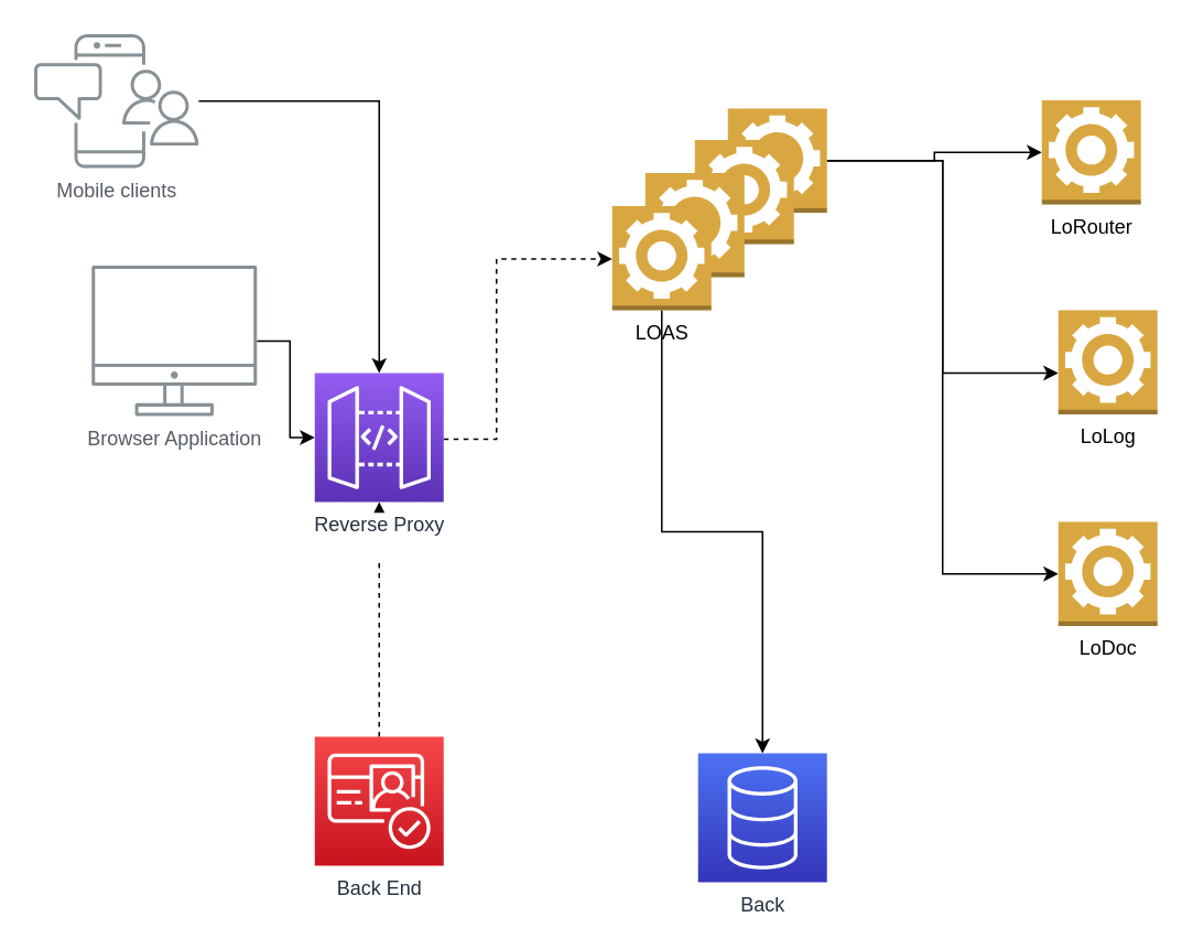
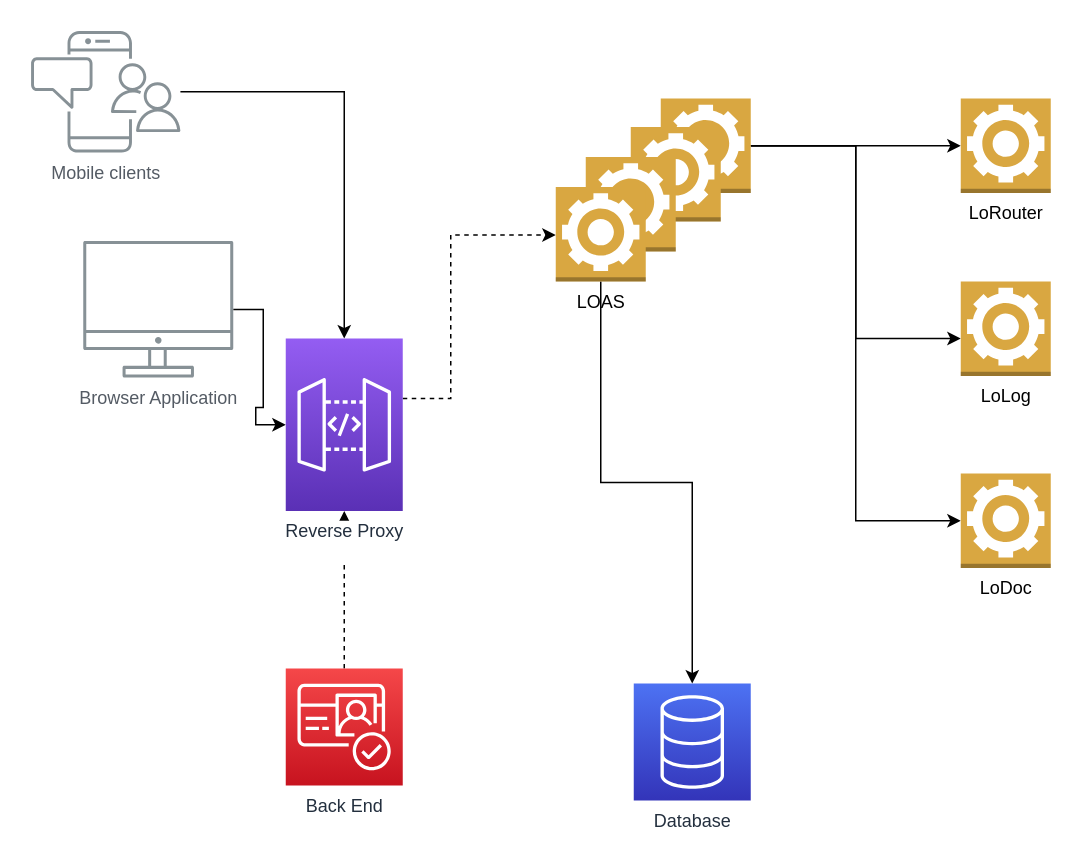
- <mxCell id="19" value="&lt;div&gt;LoRouter&lt;/div&gt;" style="outlineConnect=0;dashed=0;verticalLabelPosition=bottom;verticalAlign=top;align=center;html=1;shape=mxgraph.aws3.worker;fillColor=#D9A741;gradientColor=none;" vertex="1" parent="1"><mxGeometry x="630" y="60" width="60" height="63" as="geometry" /></mxCell>
+ <mxCell id="19" value="&lt;div&gt;LoRouter&lt;/div&gt;" style="outlineConnect=0;dashed=0;verticalLabelPosition=bottom;verticalAlign=top;align=center;html=1;shape=mxgraph.aws3.worker;fillColor=#D9A741;gradientColor=none;" vertex="1" parent="1"><mxGeometry x="640" y="65" width="60" height="63" as="geometry" /></mxCell>
- <mxCell id="9" value="&lt;div&gt;Reverse Proxy&lt;/div&gt;&lt;div&gt;&lt;br&gt;&lt;/div&gt;" style="outlineConnect=0;fontColor=#232F3E;gradientColor=#945DF2;gradientDirection=north;fillColor=#5A30B5;strokeColor=#ffffff;dashed=0;verticalLabelPosition=bottom;verticalAlign=top;align=center;html=1;fontSize=12;fontStyle=0;aspect=fixed;shape=mxgraph.aws4.resourceIcon;resIcon=mxgraph.aws4.api_gateway;labelBackgroundColor=#ffffff;" parent="1" vertex="1"><mxGeometry x="190" y="225" width="78" height="78" as="geometry" /></mxCell>
+ <mxCell id="9" value="&lt;div&gt;Reverse Proxy&lt;/div&gt;&lt;div&gt;&lt;br&gt;&lt;/div&gt;" style="outlineConnect=0;fontColor=#232F3E;gradientColor=#945DF2;gradientDirection=north;fillColor=#5A30B5;strokeColor=#ffffff;dashed=0;verticalLabelPosition=bottom;verticalAlign=top;align=center;html=1;fontSize=12;fontStyle=0;aspect=fixed;shape=mxgraph.aws4.resourceIcon;resIcon=mxgraph.aws4.api_gateway;labelBackgroundColor=#ffffff;" parent="1" vertex="1"><mxGeometry x="190" y="225" width="78" height="115" as="geometry" /></mxCell>
- <mxCell id="10" value="Back" style="sketch=0;points=[[0,0,0],[0.25,0,0],[0.5,0,0],[0.75,0,0],[1,0,0],[0,1,0],[0.25,1,0],[0.5,1,0],[0.75,1,0],[1,1,0],[0,0.25,0],[0,0.5,0],[0,0.75,0],[1,0.25,0],[1,0.5,0],[1,0.75,0]];outlineConnect=0;fontColor=#232F3E;gradientColor=#4D72F3;gradientDirection=north;fillColor=#3334B9;strokeColor=#ffffff;dashed=0;verticalLabelPosition=bottom;verticalAlign=top;align=center;html=1;fontSize=12;fontStyle=0;aspect=fixed;shape=mxgraph.aws4.resourceIcon;resIcon=mxgraph.aws4.database;" parent="1" vertex="1"><mxGeometry x="422" y="455" width="78" height="78" as="geometry" /></mxCell>
+ <mxCell id="10" value="Database" style="sketch=0;points=[[0,0,0],[0.25,0,0],[0.5,0,0],[0.75,0,0],[1,0,0],[0,1,0],[0.25,1,0],[0.5,1,0],[0.75,1,0],[1,1,0],[0,0.25,0],[0,0.5,0],[0,0.75,0],[1,0.25,0],[1,0.5,0],[1,0.75,0]];outlineConnect=0;fontColor=#232F3E;gradientColor=#4D72F3;gradientDirection=north;fillColor=#3334B9;strokeColor=#ffffff;dashed=0;verticalLabelPosition=bottom;verticalAlign=top;align=center;html=1;fontSize=12;fontStyle=0;aspect=fixed;shape=mxgraph.aws4.resourceIcon;resIcon=mxgraph.aws4.database;" parent="1" vertex="1"><mxGeometry x="422" y="455" width="78" height="78" as="geometry" /></mxCell>
